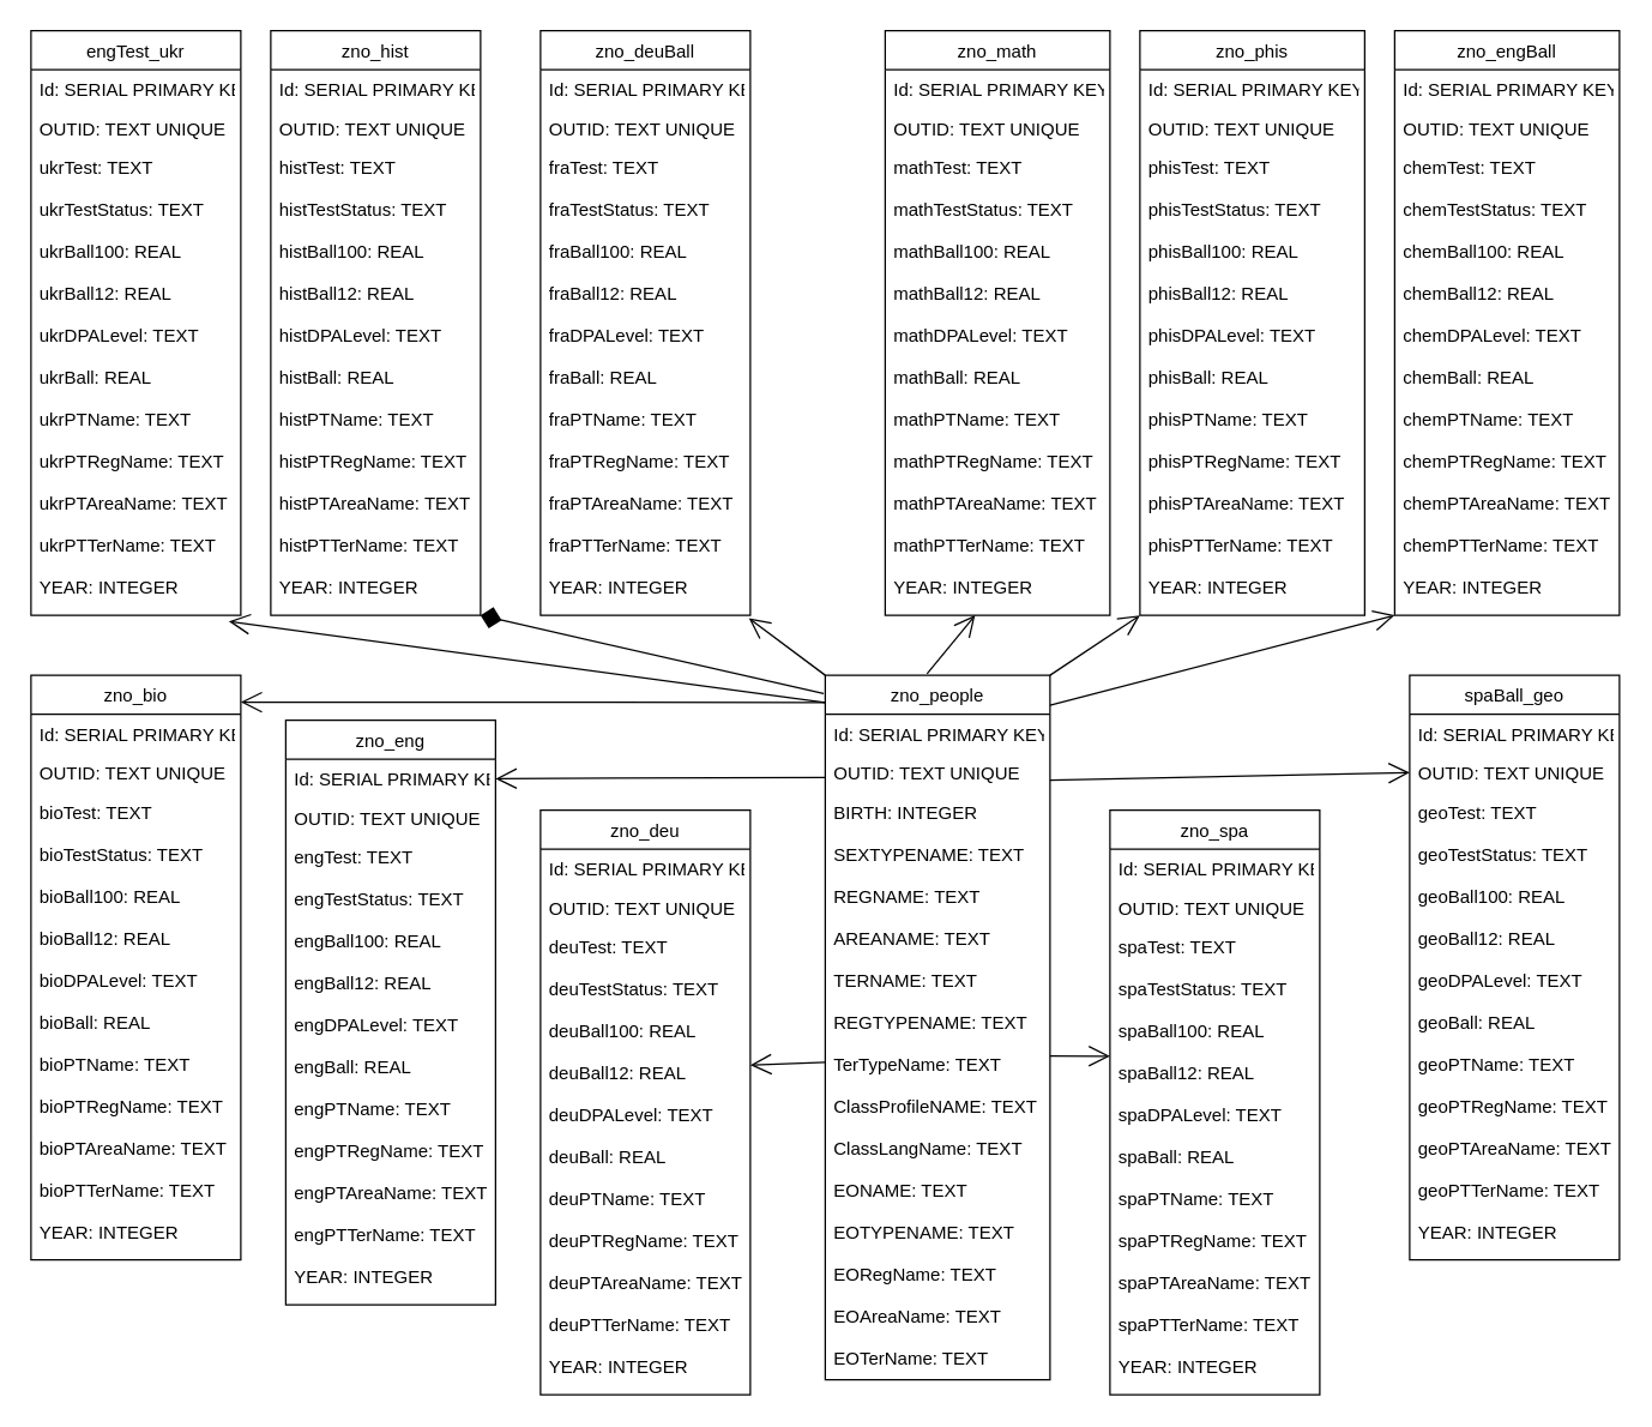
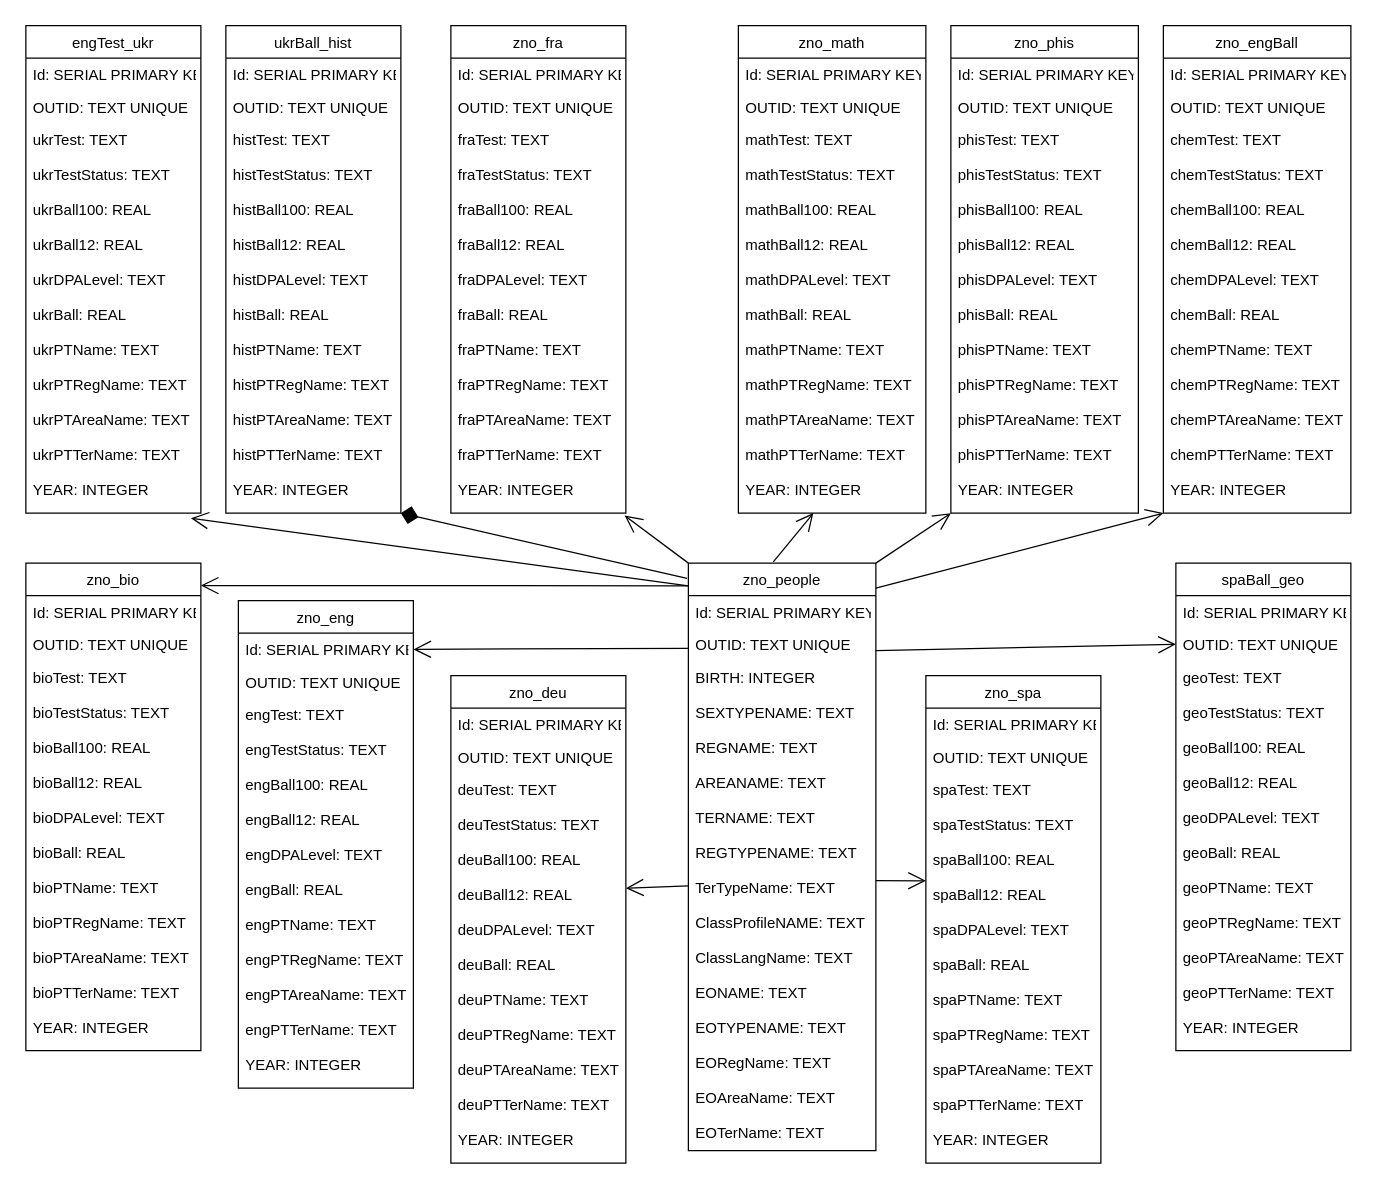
- <mxCell id="22" value="zno_hist" style="swimlane;fontStyle=0;childLayout=stackLayout;horizontal=1;startSize=26;fillColor=none;horizontalStack=0;resizeParent=1;resizeParentMax=0;resizeLast=0;collapsible=1;marginBottom=0;" vertex="1" parent="1"><mxGeometry x="180" y="20" width="140" height="390" as="geometry"><mxRectangle x="160" y="530" width="80" height="26" as="alternateBounds" /></mxGeometry></mxCell>
+ <mxCell id="22" value="ukrBall_hist" style="swimlane;fontStyle=0;childLayout=stackLayout;horizontal=1;startSize=26;fillColor=none;horizontalStack=0;resizeParent=1;resizeParentMax=0;resizeLast=0;collapsible=1;marginBottom=0;" vertex="1" parent="1"><mxGeometry x="180" y="20" width="140" height="390" as="geometry"><mxRectangle x="160" y="530" width="80" height="26" as="alternateBounds" /></mxGeometry></mxCell>
- <mxCell id="6" value="zno_deuBall" style="swimlane;fontStyle=0;childLayout=stackLayout;horizontal=1;startSize=26;fillColor=none;horizontalStack=0;resizeParent=1;resizeParentMax=0;resizeLast=0;collapsible=1;marginBottom=0;" vertex="1" parent="1"><mxGeometry x="360" y="20" width="140" height="390" as="geometry"><mxRectangle x="160" y="530" width="80" height="26" as="alternateBounds" /></mxGeometry></mxCell>
+ <mxCell id="6" value="zno_fra" style="swimlane;fontStyle=0;childLayout=stackLayout;horizontal=1;startSize=26;fillColor=none;horizontalStack=0;resizeParent=1;resizeParentMax=0;resizeLast=0;collapsible=1;marginBottom=0;" vertex="1" parent="1"><mxGeometry x="360" y="20" width="140" height="390" as="geometry"><mxRectangle x="160" y="530" width="80" height="26" as="alternateBounds" /></mxGeometry></mxCell>
